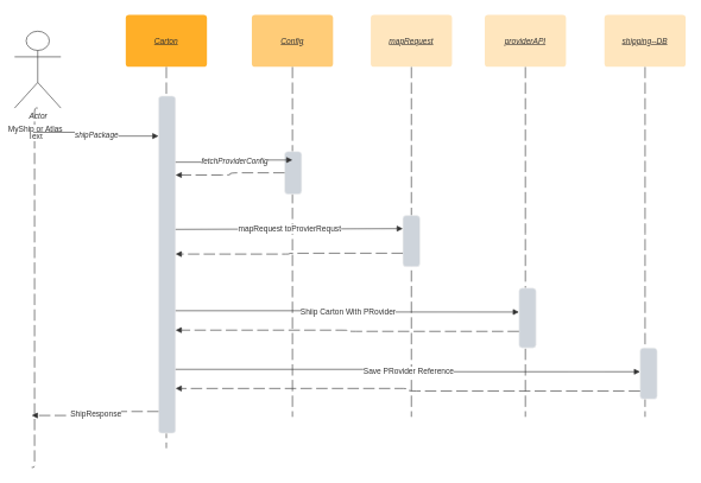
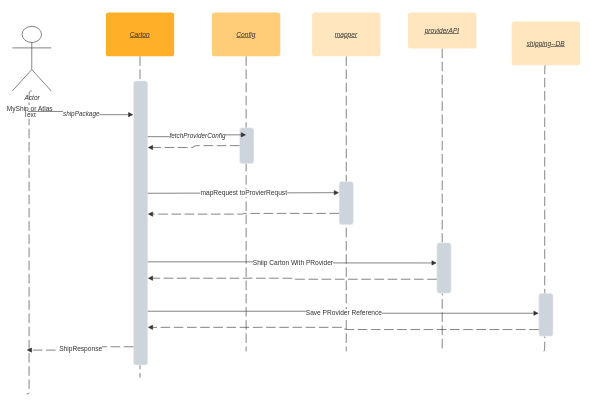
- <mxCell id="23" value="providerAPI" style="html=1;whiteSpace=wrap;fontSize=11;fontColor=#333333;fontStyle=6;align=center;spacing=0;strokeOpacity=0;fillOpacity=100;rounded=1;absoluteArcSize=1;arcSize=9.6;fillColor=#ffe6be;" parent="1" vertex="1"><mxGeometry x="680" y="20" width="114" height="73" as="geometry" /></mxCell>
+ <mxCell id="23" value="providerAPI" style="html=1;whiteSpace=wrap;fontSize=11;fontColor=#333333;fontStyle=6;align=center;spacing=0;strokeOpacity=0;fillOpacity=100;rounded=1;absoluteArcSize=1;arcSize=9.6;fillColor=#ffe6be;" parent="1" vertex="1"><mxGeometry x="680" y="20" width="114" height="60" as="geometry" /></mxCell>
- <mxCell id="26" value="shipping--DB" style="html=1;whiteSpace=wrap;fontSize=11;fontColor=#333333;fontStyle=6;align=center;spacing=0;strokeOpacity=0;fillOpacity=100;rounded=1;absoluteArcSize=1;arcSize=9.6;fillColor=#ffe6be;" parent="1" vertex="1"><mxGeometry x="848" y="20" width="114" height="73" as="geometry" /></mxCell>
+ <mxCell id="26" value="shipping--DB" style="html=1;whiteSpace=wrap;fontSize=11;fontColor=#333333;fontStyle=6;align=center;spacing=0;strokeOpacity=0;fillOpacity=100;rounded=1;absoluteArcSize=1;arcSize=9.6;fillColor=#ffe6be;" parent="1" vertex="1"><mxGeometry x="853" y="35" width="114" height="73" as="geometry" /></mxCell>
- <mxCell id="12" value="mapRequest" style="html=1;whiteSpace=wrap;fontSize=11;fontColor=#333333;fontStyle=6;align=center;spacing=0;strokeOpacity=0;fillOpacity=100;rounded=1;absoluteArcSize=1;arcSize=9.6;fillColor=#ffe6be;" parent="1" vertex="1"><mxGeometry x="520" y="20" width="114" height="73" as="geometry" /></mxCell>
+ <mxCell id="12" value="mapper" style="html=1;whiteSpace=wrap;fontSize=11;fontColor=#333333;fontStyle=6;align=center;spacing=0;strokeOpacity=0;fillOpacity=100;rounded=1;absoluteArcSize=1;arcSize=9.6;fillColor=#ffe6be;" parent="1" vertex="1"><mxGeometry x="520" y="20" width="114" height="73" as="geometry" /></mxCell>
